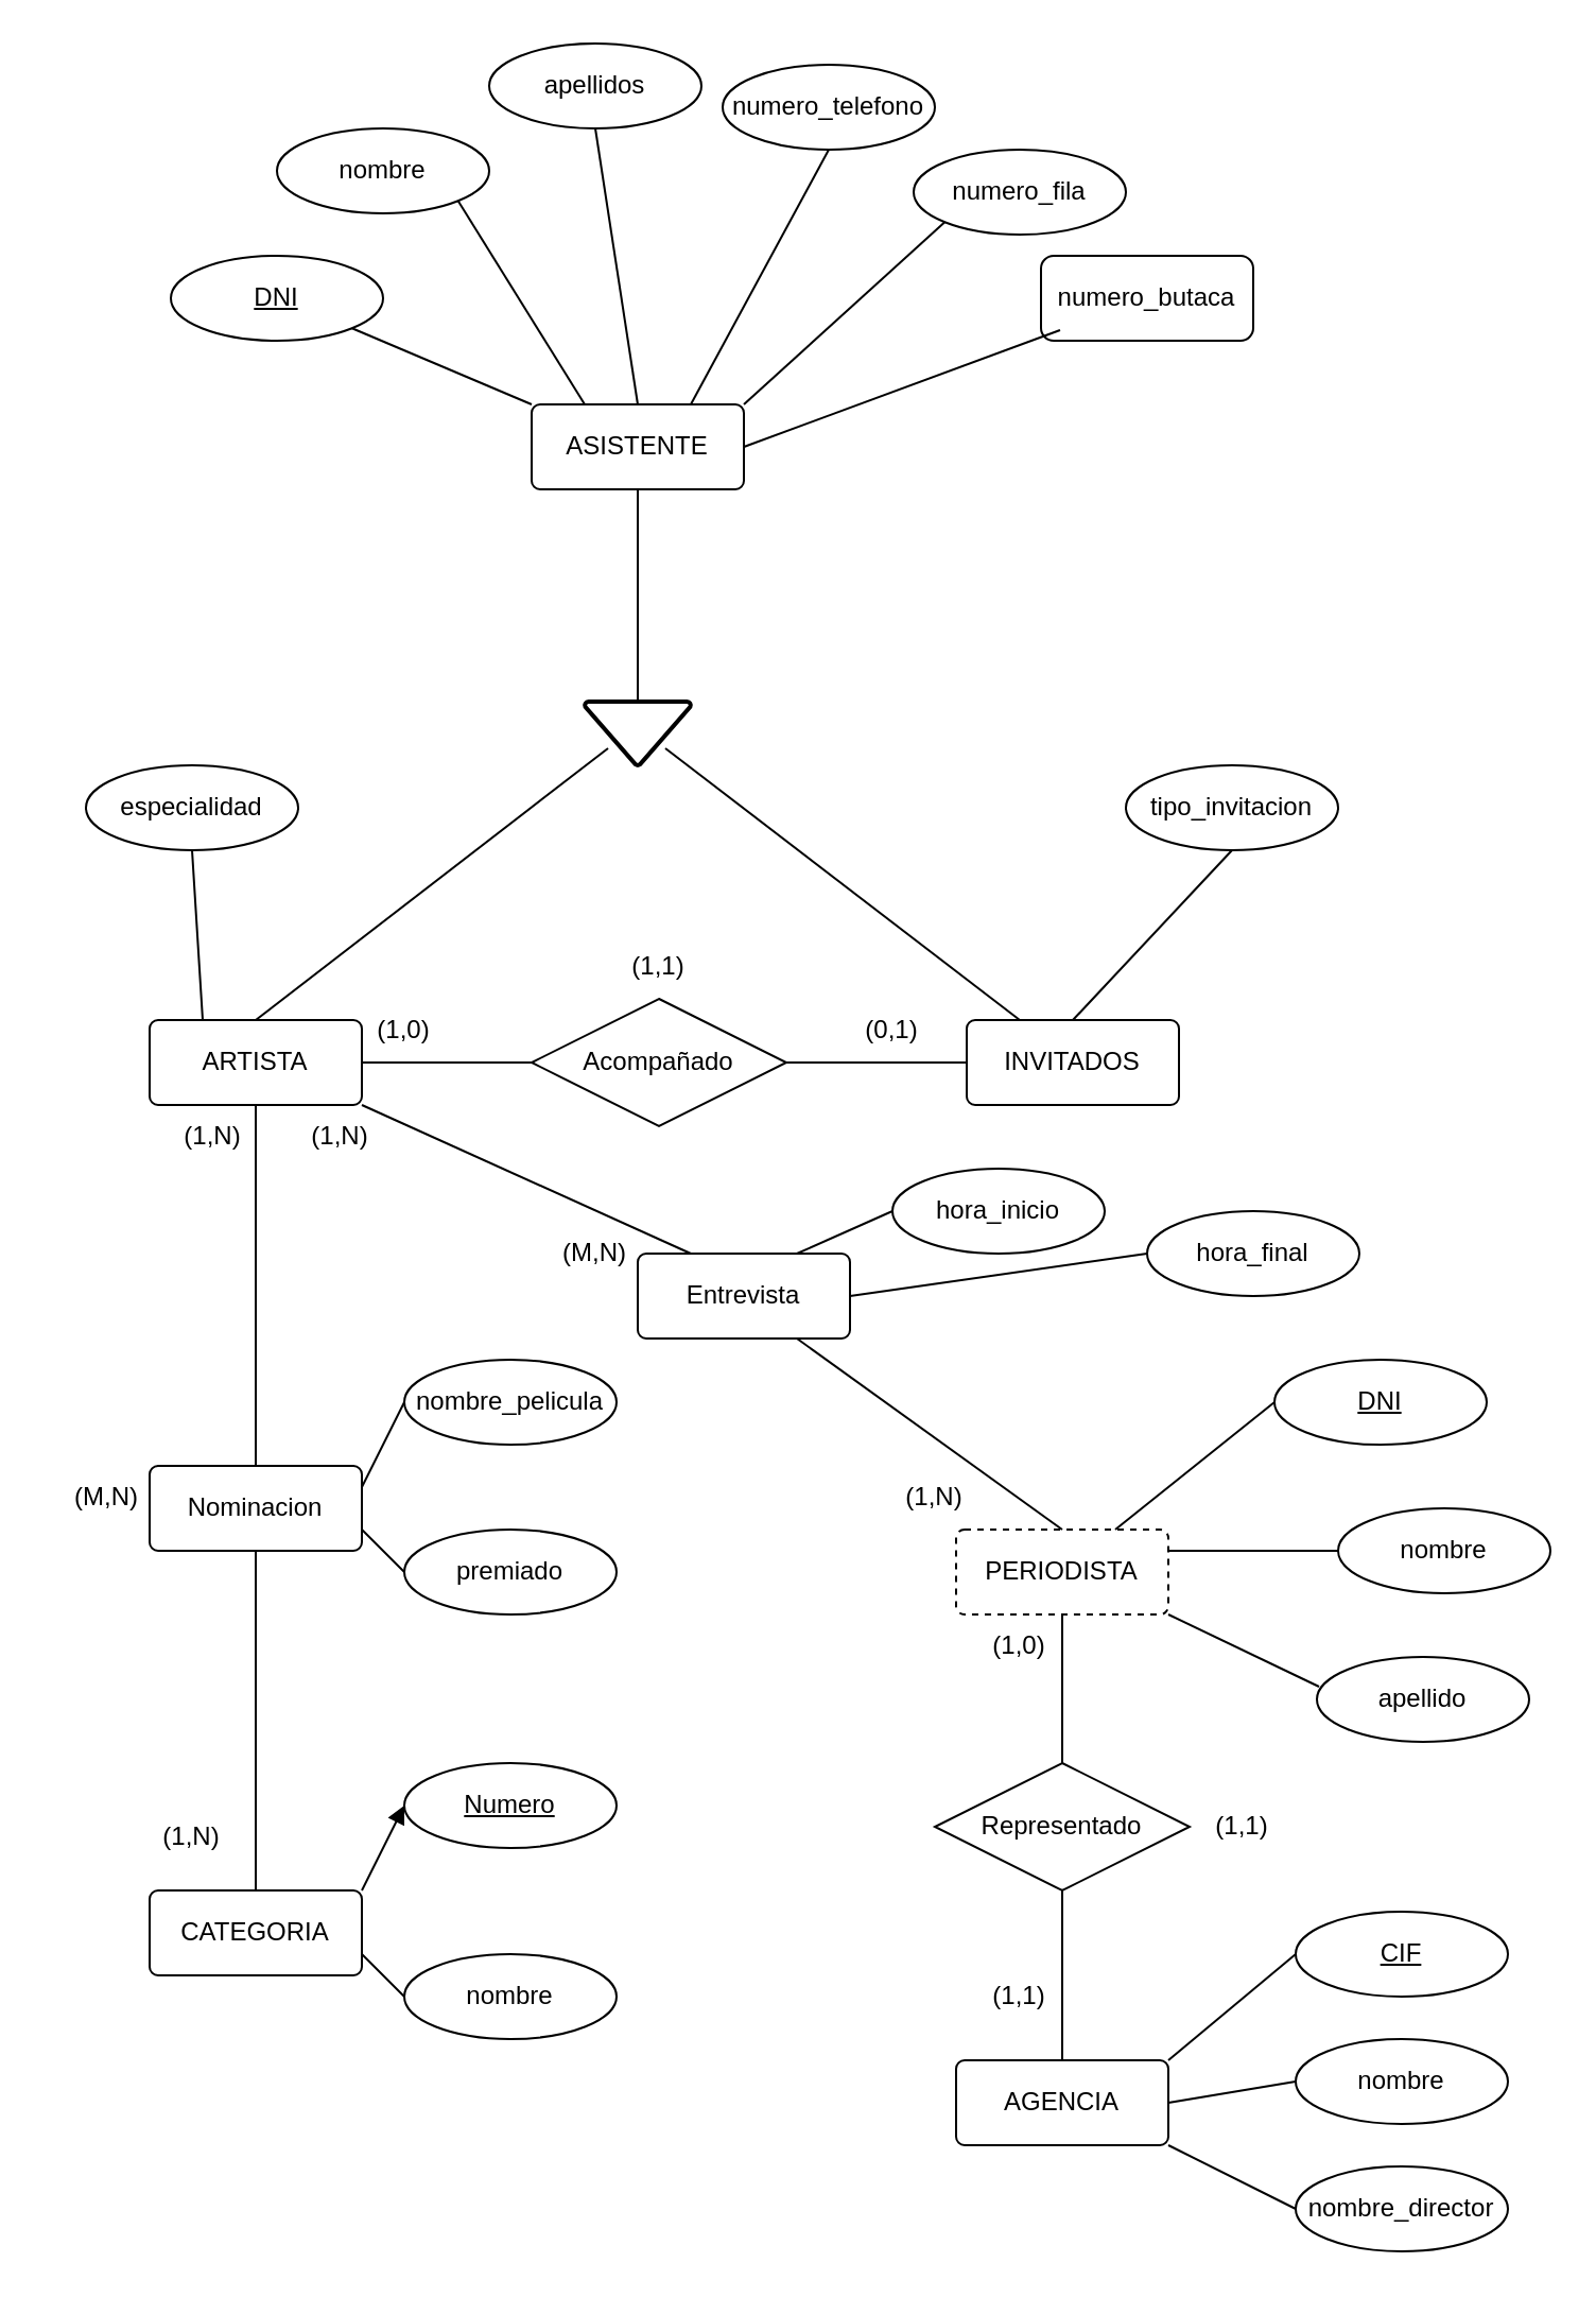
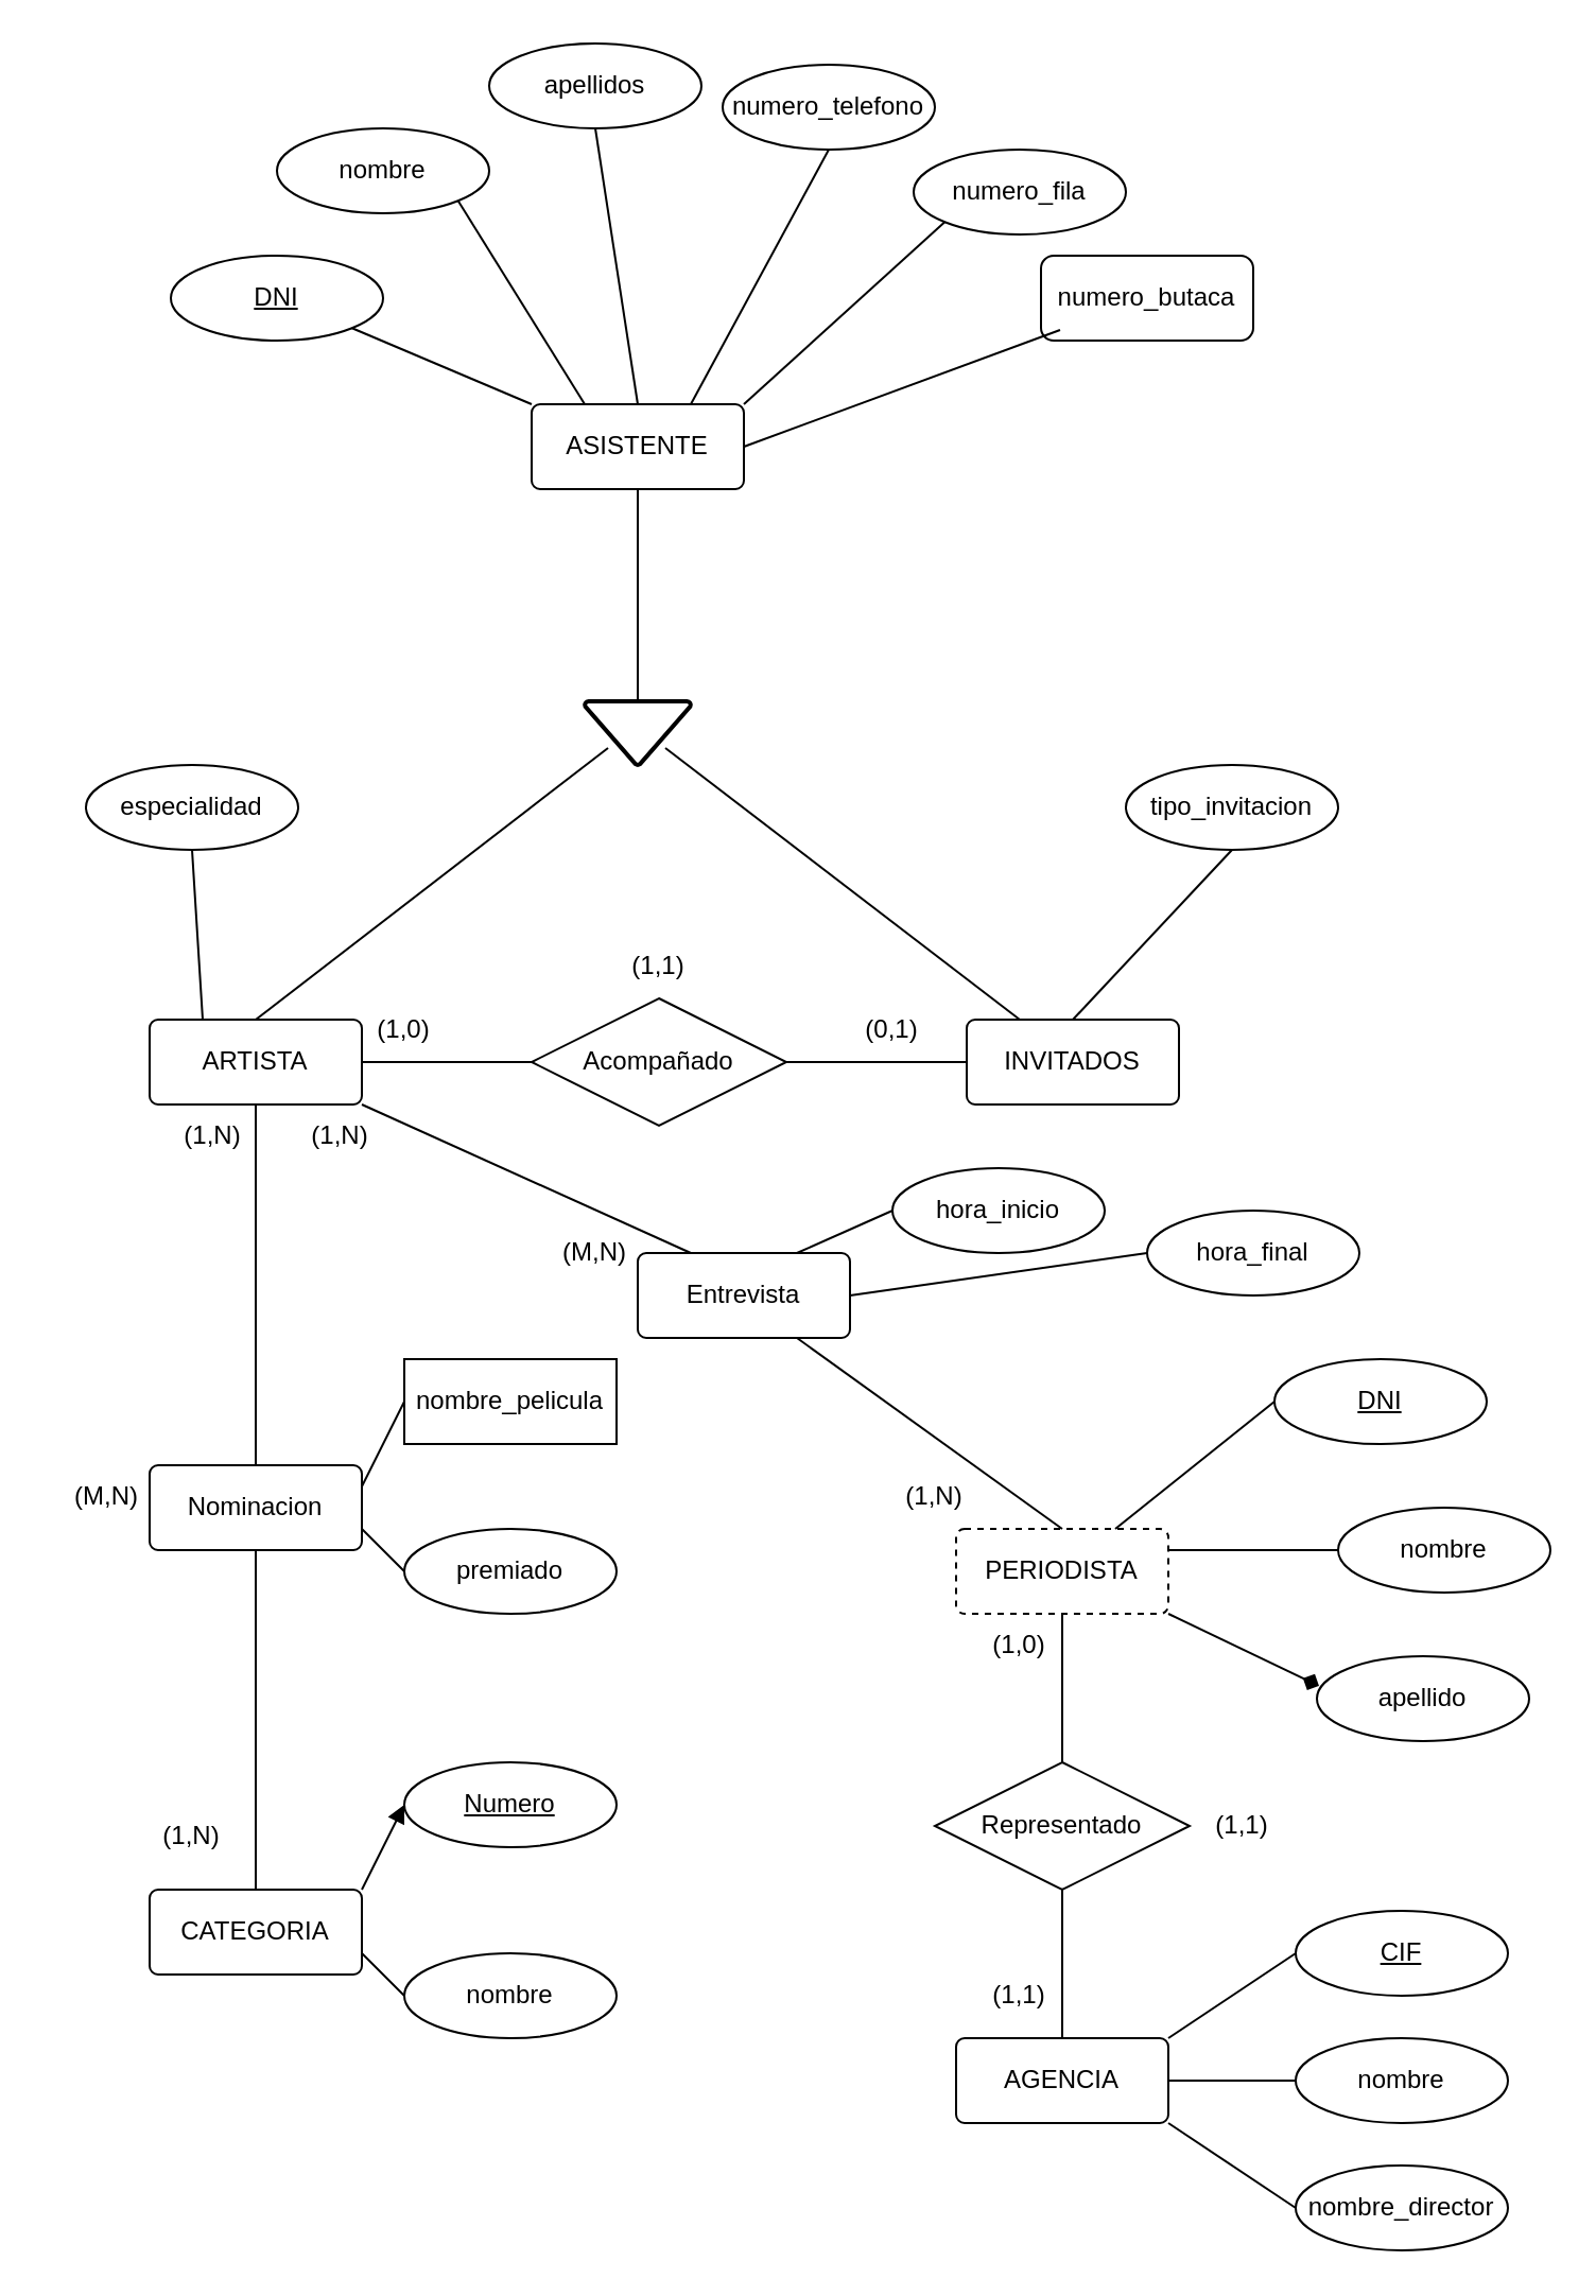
- <mxCell id="36" value="nombre_pelicula" style="ellipse;whiteSpace=wrap;html=1;align=center;" parent="1" vertex="1"><mxGeometry x="190" y="640" width="100" height="40" as="geometry" /></mxCell>
+ <mxCell id="36" value="nombre_pelicula" style="whiteSpace=wrap;html=1;align=center;rounded=0;" parent="1" vertex="1"><mxGeometry x="190" y="640" width="100" height="40" as="geometry" /></mxCell>
- <mxCell id="53" value="" style="endArrow=none;html=1;rounded=0;entryX=0.01;entryY=0.35;entryDx=0;entryDy=0;exitX=1;exitY=1;exitDx=0;exitDy=0;entryPerimeter=0;" parent="1" source="40" target="50" edge="1"><mxGeometry relative="1" as="geometry"><mxPoint x="545" y="740" as="sourcePoint" /><mxPoint x="620" y="680" as="targetPoint" /></mxGeometry></mxCell>
+ <mxCell id="53" value="" style="endArrow=diamond;html=1;rounded=0;entryX=0.01;entryY=0.35;entryDx=0;entryDy=0;exitX=1;exitY=1;exitDx=0;exitDy=0;entryPerimeter=0;" parent="1" source="40" target="50" edge="1"><mxGeometry relative="1" as="geometry"><mxPoint x="545" y="740" as="sourcePoint" /><mxPoint x="620" y="680" as="targetPoint" /></mxGeometry></mxCell>
- <mxCell id="44" value="AGENCIA" style="rounded=1;arcSize=10;whiteSpace=wrap;html=1;align=center;" parent="1" vertex="1"><mxGeometry x="450" y="970" width="100" height="40" as="geometry" /></mxCell>
+ <mxCell id="44" value="AGENCIA" style="rounded=1;arcSize=10;whiteSpace=wrap;html=1;align=center;" parent="1" vertex="1"><mxGeometry x="450" y="960" width="100" height="40" as="geometry" /></mxCell>
